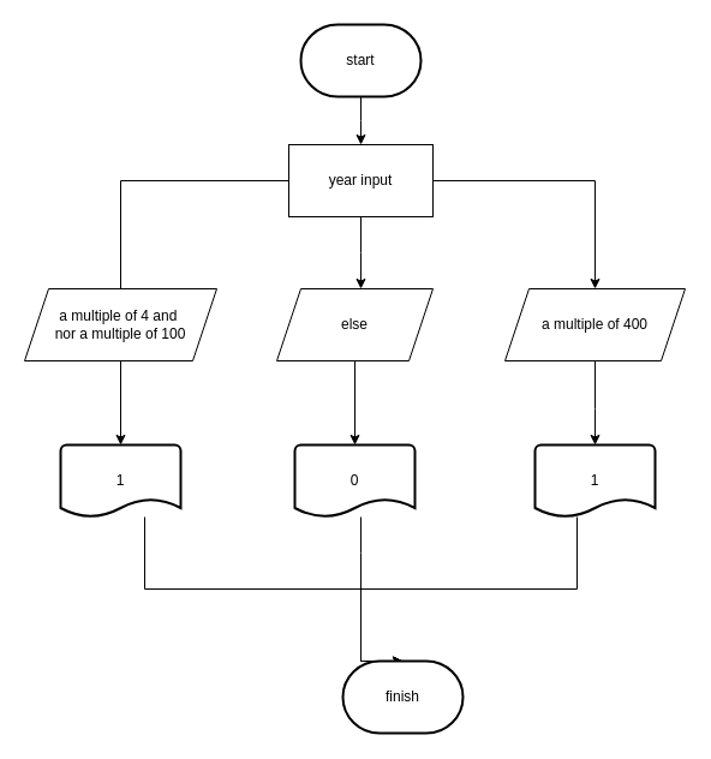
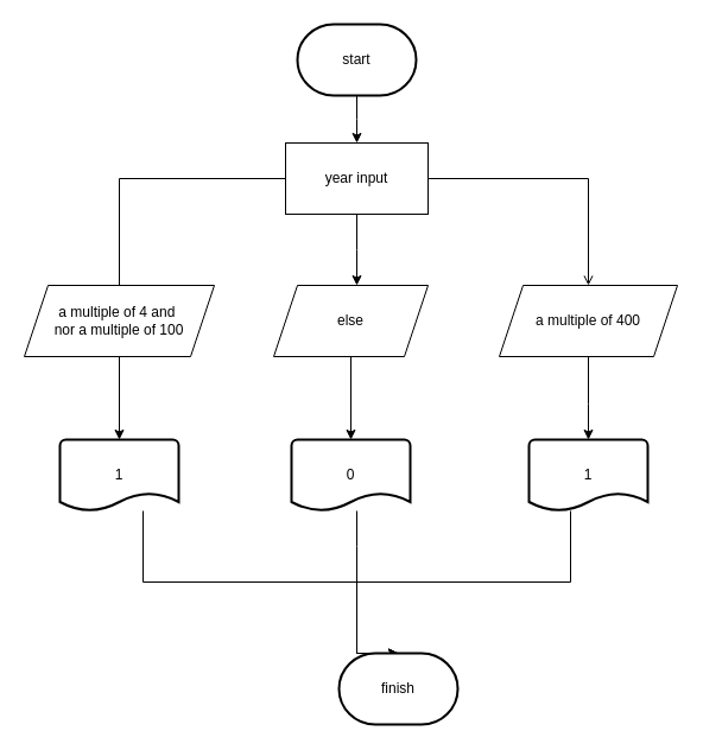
- <mxCell id="4" style="edgeStyle=orthogonalEdgeStyle;rounded=0;orthogonalLoop=1;jettySize=auto;html=1;entryX=0.5;entryY=0;entryDx=0;entryDy=0;" edge="1" parent="1" source="7" target="11"><mxGeometry relative="1" as="geometry"><mxPoint x="480" y="230" as="targetPoint" /></mxGeometry></mxCell>
+ <mxCell id="4" style="edgeStyle=orthogonalEdgeStyle;rounded=0;orthogonalLoop=1;jettySize=auto;html=1;entryX=0.5;entryY=0;entryDx=0;entryDy=0;endArrow=open;" edge="1" parent="1" source="7" target="11"><mxGeometry relative="1" as="geometry"><mxPoint x="480" y="230" as="targetPoint" /></mxGeometry></mxCell>
